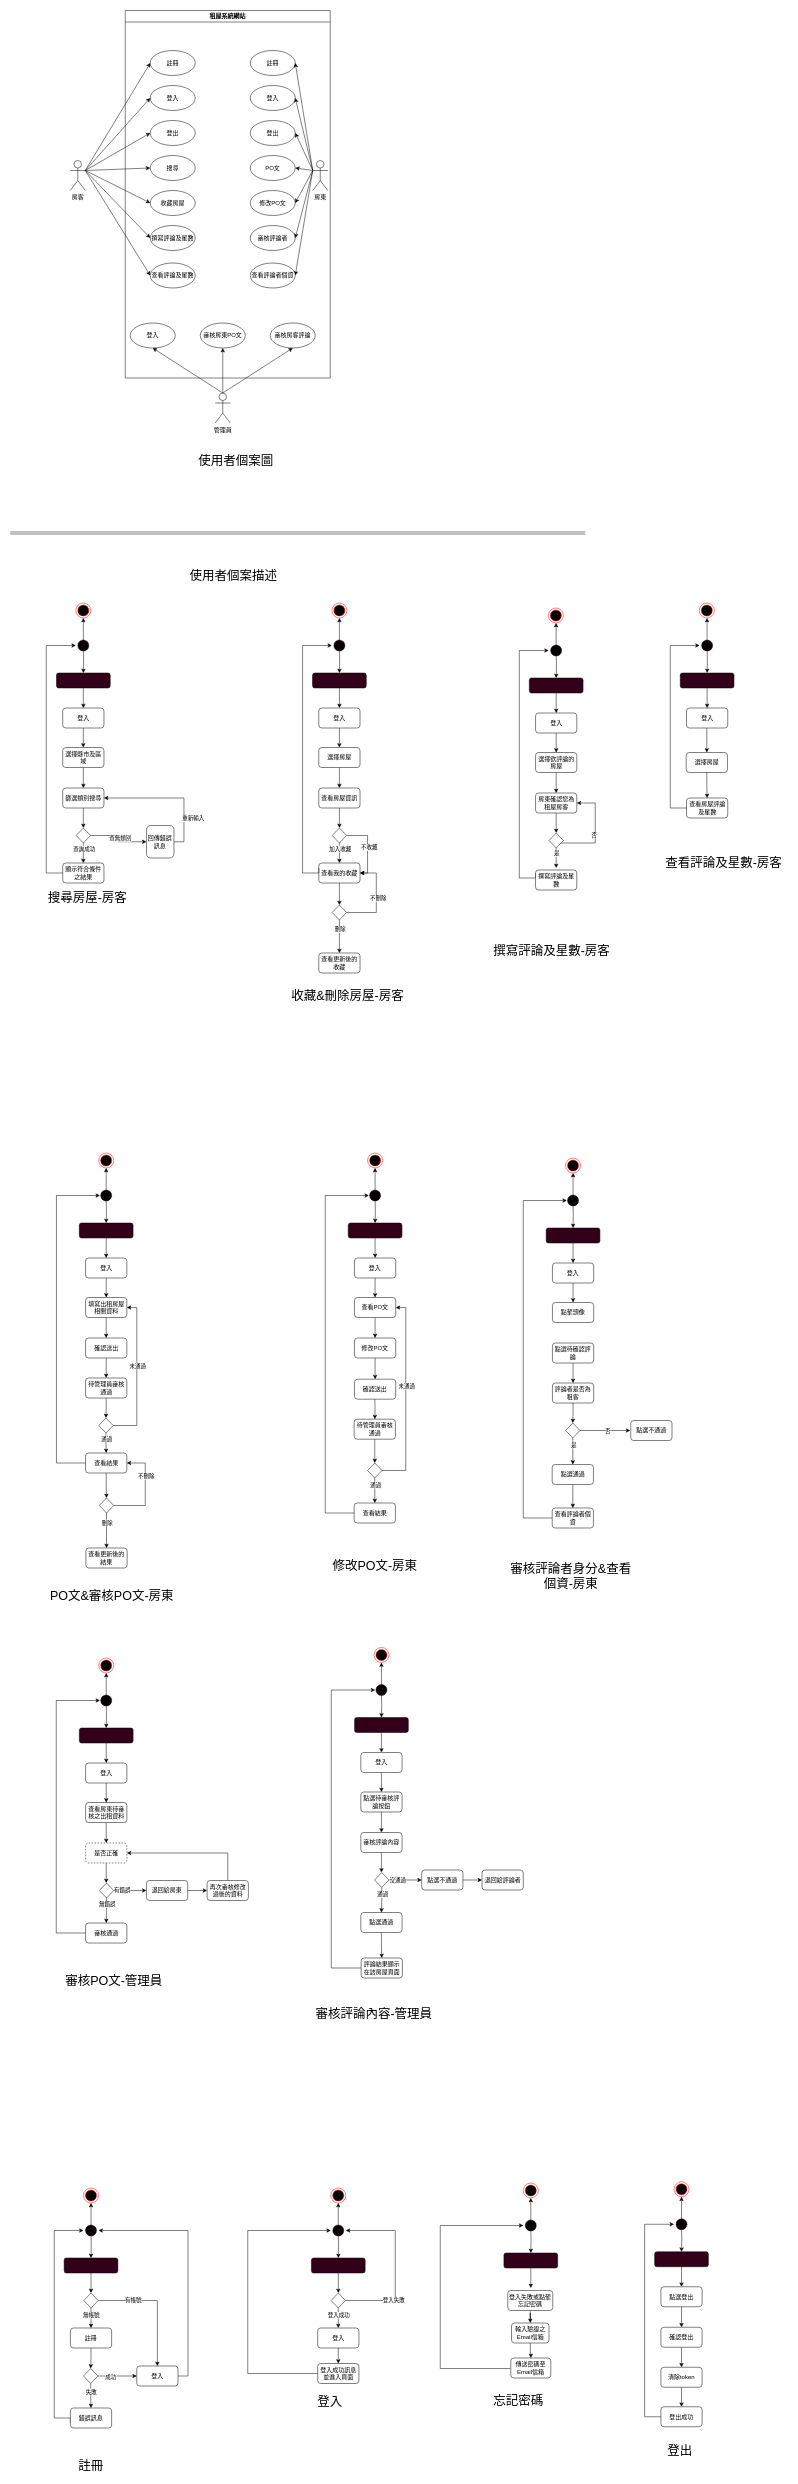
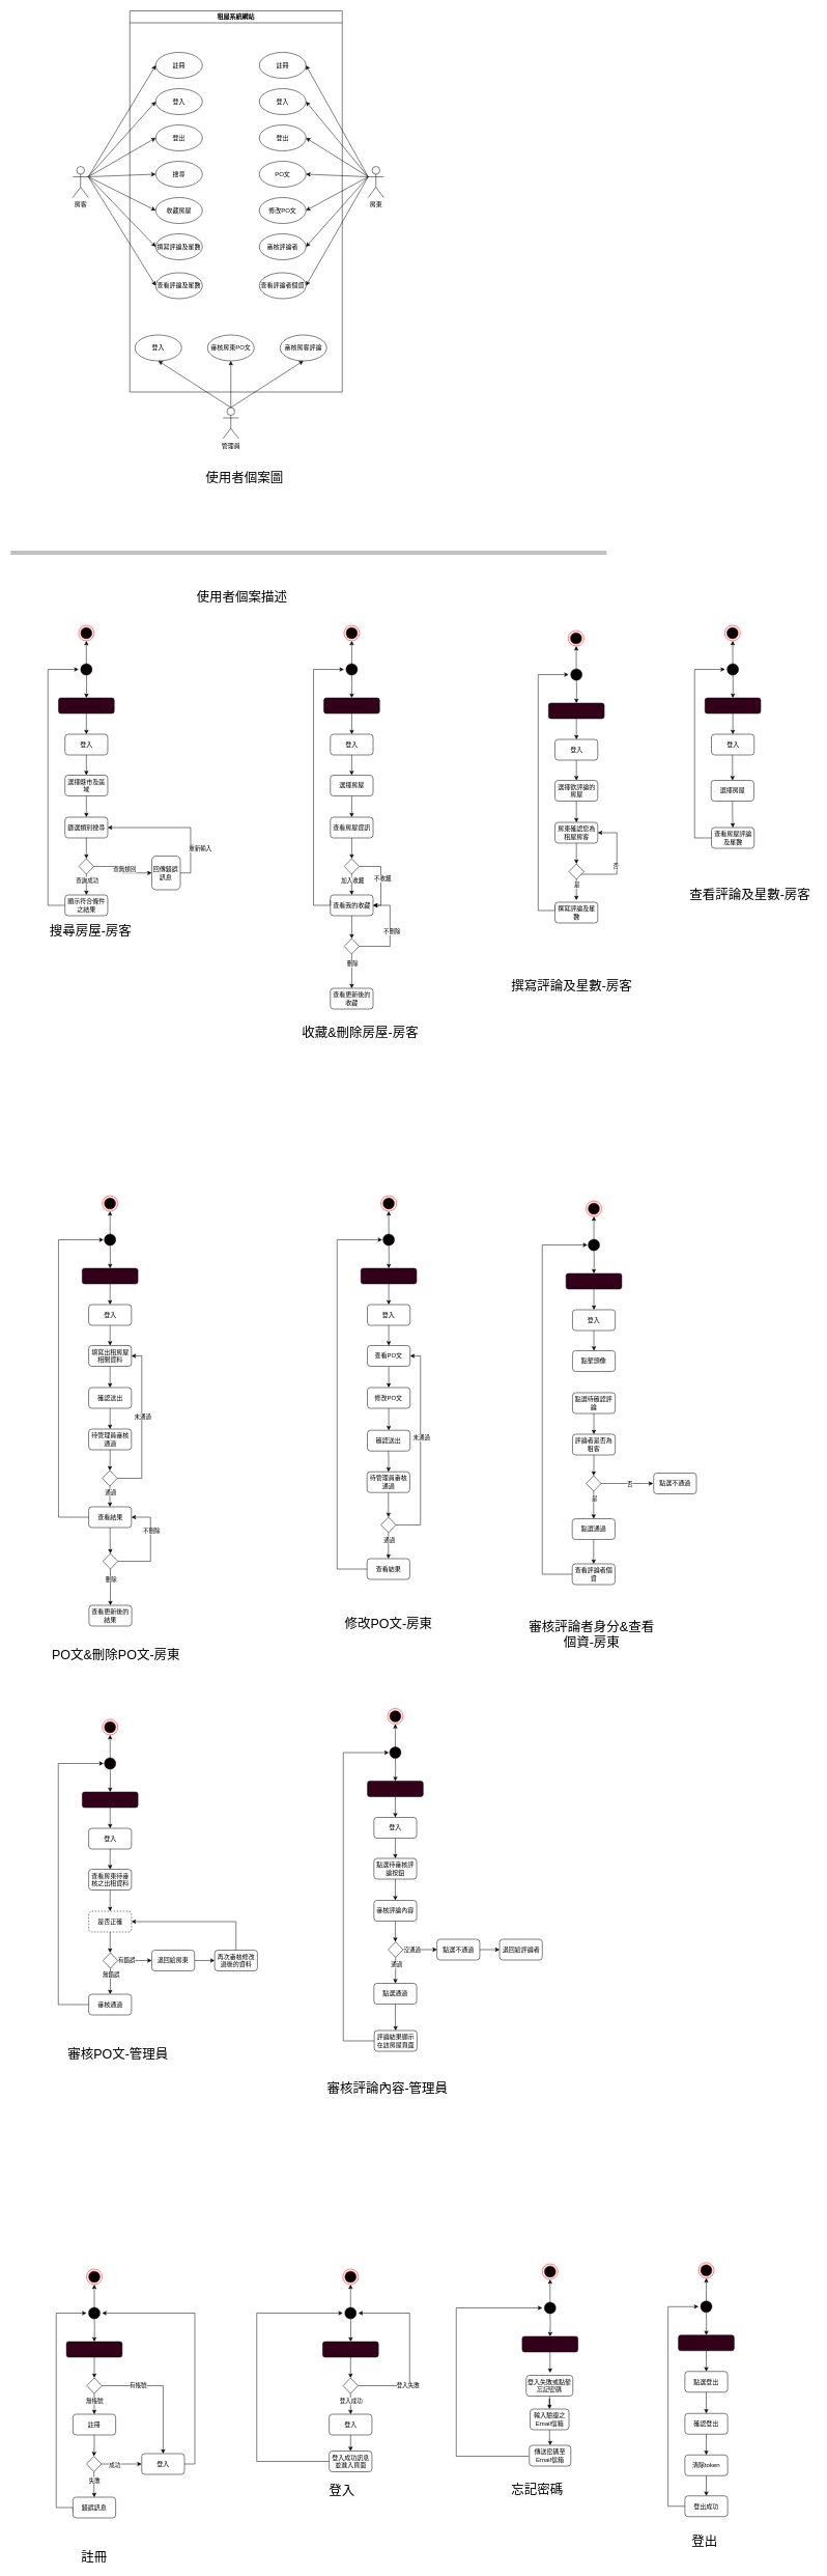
- <mxCell id="16" value="&lt;font style=&quot;vertical-align: inherit;&quot;&gt;&lt;font style=&quot;vertical-align: inherit;&quot;&gt;&lt;font style=&quot;vertical-align: inherit;&quot;&gt;&lt;font style=&quot;vertical-align: inherit;&quot;&gt;房東&lt;/font&gt;&lt;/font&gt;&lt;/font&gt;&lt;/font&gt;" style="shape=umlActor;verticalLabelPosition=bottom;verticalAlign=top;html=1;outlineConnect=0;" vertex="1" parent="2"><mxGeometry x="375" y="300" width="30" height="60" as="geometry" /></mxCell>
+ <mxCell id="16" value="&lt;font style=&quot;vertical-align: inherit;&quot;&gt;&lt;font style=&quot;vertical-align: inherit;&quot;&gt;&lt;font style=&quot;vertical-align: inherit;&quot;&gt;&lt;font style=&quot;vertical-align: inherit;&quot;&gt;房東&lt;/font&gt;&lt;/font&gt;&lt;/font&gt;&lt;/font&gt;" style="shape=umlActor;verticalLabelPosition=bottom;verticalAlign=top;html=1;outlineConnect=0;" vertex="1" parent="2"><mxGeometry x="460" y="300" width="30" height="60" as="geometry" /></mxCell>
- <mxCell id="263" value="&lt;span style=&quot;font-size: 25px;&quot;&gt;PO文&amp;amp;審核PO文-房東&lt;/span&gt;" style="text;html=1;align=center;verticalAlign=middle;whiteSpace=wrap;rounded=0;" vertex="1" parent="1"><mxGeometry x="90" y="3175" width="267.12" height="30" as="geometry" /></mxCell>
+ <mxCell id="263" value="&lt;span style=&quot;font-size: 25px;&quot;&gt;PO文&amp;amp;刪除PO文-房東&lt;/span&gt;" style="text;html=1;align=center;verticalAlign=middle;whiteSpace=wrap;rounded=0;" vertex="1" parent="1"><mxGeometry x="90" y="3175" width="267.12" height="30" as="geometry" /></mxCell>
